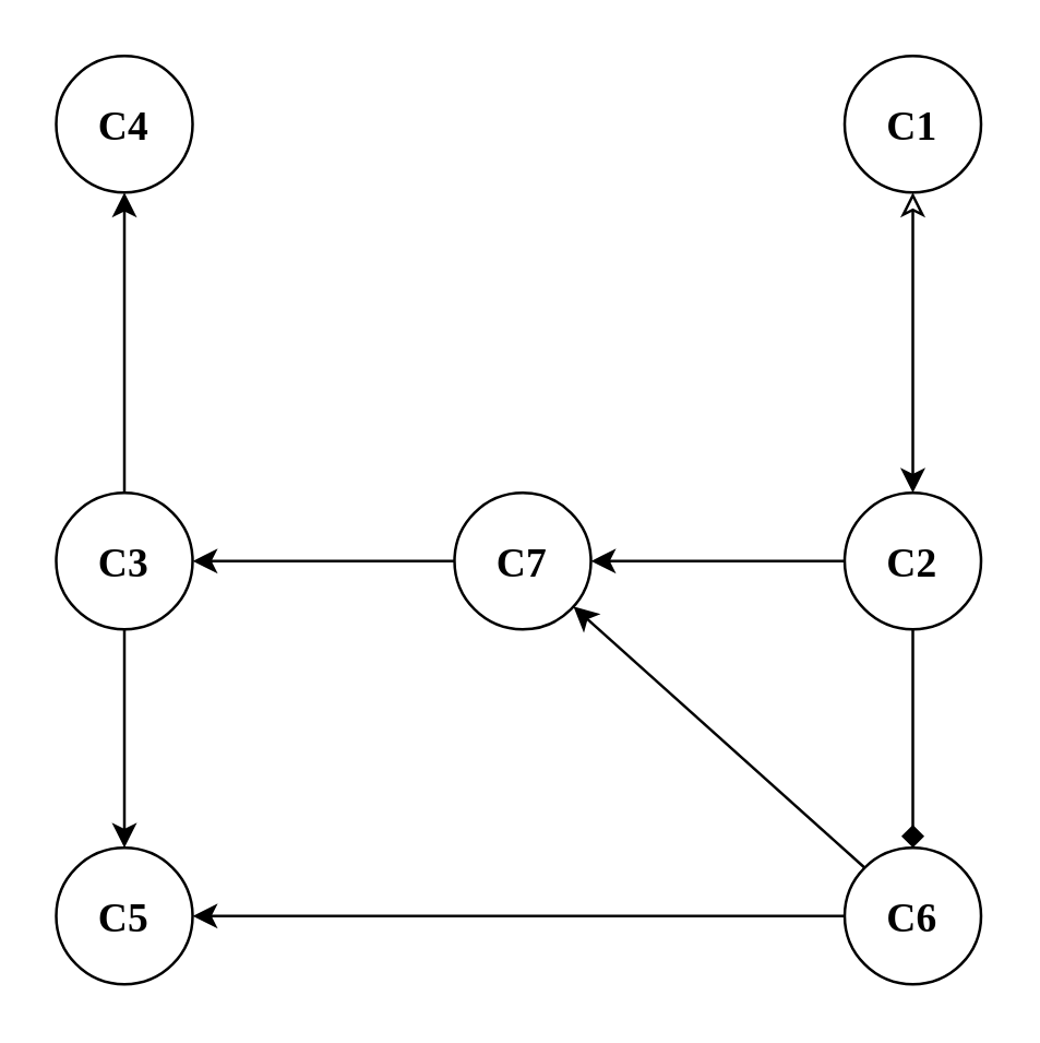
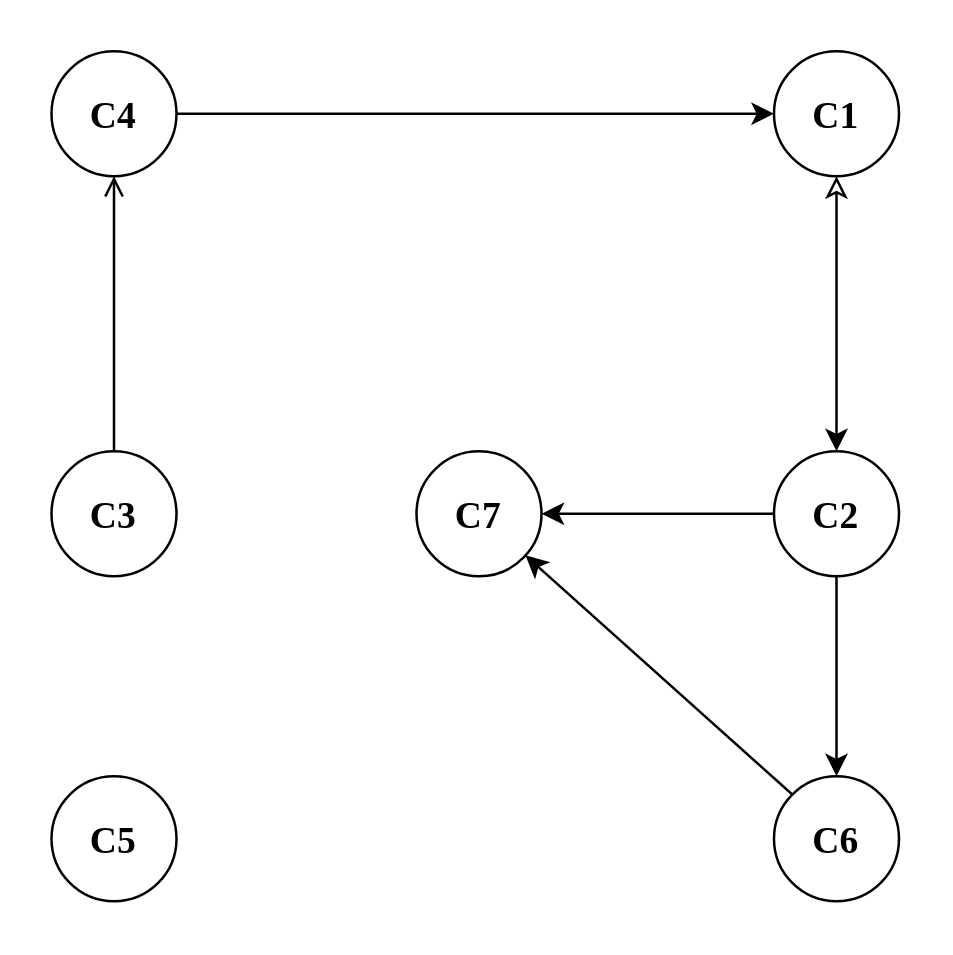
+ <mxCell id="7" style="edgeStyle=orthogonalEdgeStyle;curved=1;rounded=0;orthogonalLoop=1;jettySize=auto;html=1;exitX=1;exitY=0.5;exitDx=0;exitDy=0;entryX=0;entryY=0.5;entryDx=0;entryDy=0;fontFamily=Verdana;fontSize=15;startArrow=none;startFill=0;endArrow=classic;endFill=1;" parent="1" source="8" target="12" edge="1"><mxGeometry x="252" y="150" as="geometry" /></mxCell>
- <mxCell id="5" style="edgeStyle=none;rounded=0;orthogonalLoop=1;jettySize=auto;html=1;exitX=0.5;exitY=0;exitDx=0;exitDy=0;entryX=0.5;entryY=1;entryDx=0;entryDy=0;fontFamily=Verdana;fontSize=15;startArrow=none;startFill=0;endArrow=classic;endFill=1;" parent="1" source="6" target="8" edge="1"><mxGeometry relative="1" as="geometry" /></mxCell>
+ <mxCell id="5" style="edgeStyle=none;rounded=0;orthogonalLoop=1;jettySize=auto;html=1;exitX=0.5;exitY=0;exitDx=0;exitDy=0;entryX=0.5;entryY=1;entryDx=0;entryDy=0;fontFamily=Verdana;fontSize=15;startArrow=none;startFill=0;endArrow=open;endFill=1;" parent="1" source="6" target="8" edge="1"><mxGeometry relative="1" as="geometry" /></mxCell>
- <mxCell id="9" style="rounded=0;orthogonalLoop=1;jettySize=auto;html=1;fontFamily=Verdana;fontSize=15;entryX=0;entryY=0.5;entryDx=0;entryDy=0;startArrow=classic;startFill=1;endArrow=none;endFill=0;exitX=1;exitY=0.5;exitDx=0;exitDy=0;" parent="1" source="6" target="3" edge="1"><mxGeometry x="252" y="150" as="geometry"><mxPoint x="116" y="205" as="sourcePoint" /><mxPoint x="131" y="215" as="targetPoint" /><Array as="points" /></mxGeometry></mxCell>
- <mxCell id="4" value="" style="edgeStyle=orthogonalEdgeStyle;curved=1;rounded=0;orthogonalLoop=1;jettySize=auto;html=1;fontFamily=Verdana;fontSize=15;startArrow=none;startFill=0;endArrow=classic;endFill=1;" parent="1" source="6" target="14" edge="1"><mxGeometry relative="1" as="geometry" /></mxCell>
- <mxCell id="10" value="" style="edgeStyle=orthogonalEdgeStyle;curved=1;rounded=0;orthogonalLoop=1;jettySize=auto;html=1;fontFamily=Verdana;fontSize=15;startArrow=none;startFill=0;endArrow=diamond;endFill=1;" parent="1" source="11" target="17" edge="1"><mxGeometry relative="1" as="geometry" /></mxCell>
+ <mxCell id="10" value="" style="edgeStyle=orthogonalEdgeStyle;curved=1;rounded=0;orthogonalLoop=1;jettySize=auto;html=1;fontFamily=Verdana;fontSize=15;startArrow=none;startFill=0;endArrow=classic;endFill=1;" parent="1" source="11" target="17" edge="1"><mxGeometry relative="1" as="geometry" /></mxCell>
- <mxCell id="16" style="edgeStyle=none;rounded=0;orthogonalLoop=1;jettySize=auto;html=1;exitX=0;exitY=0.5;exitDx=0;exitDy=0;entryX=1;entryY=0.5;entryDx=0;entryDy=0;fontFamily=Verdana;fontSize=15;startArrow=none;startFill=0;endArrow=classic;endFill=1;" parent="1" source="17" target="14" edge="1"><mxGeometry relative="1" as="geometry" /></mxCell>
